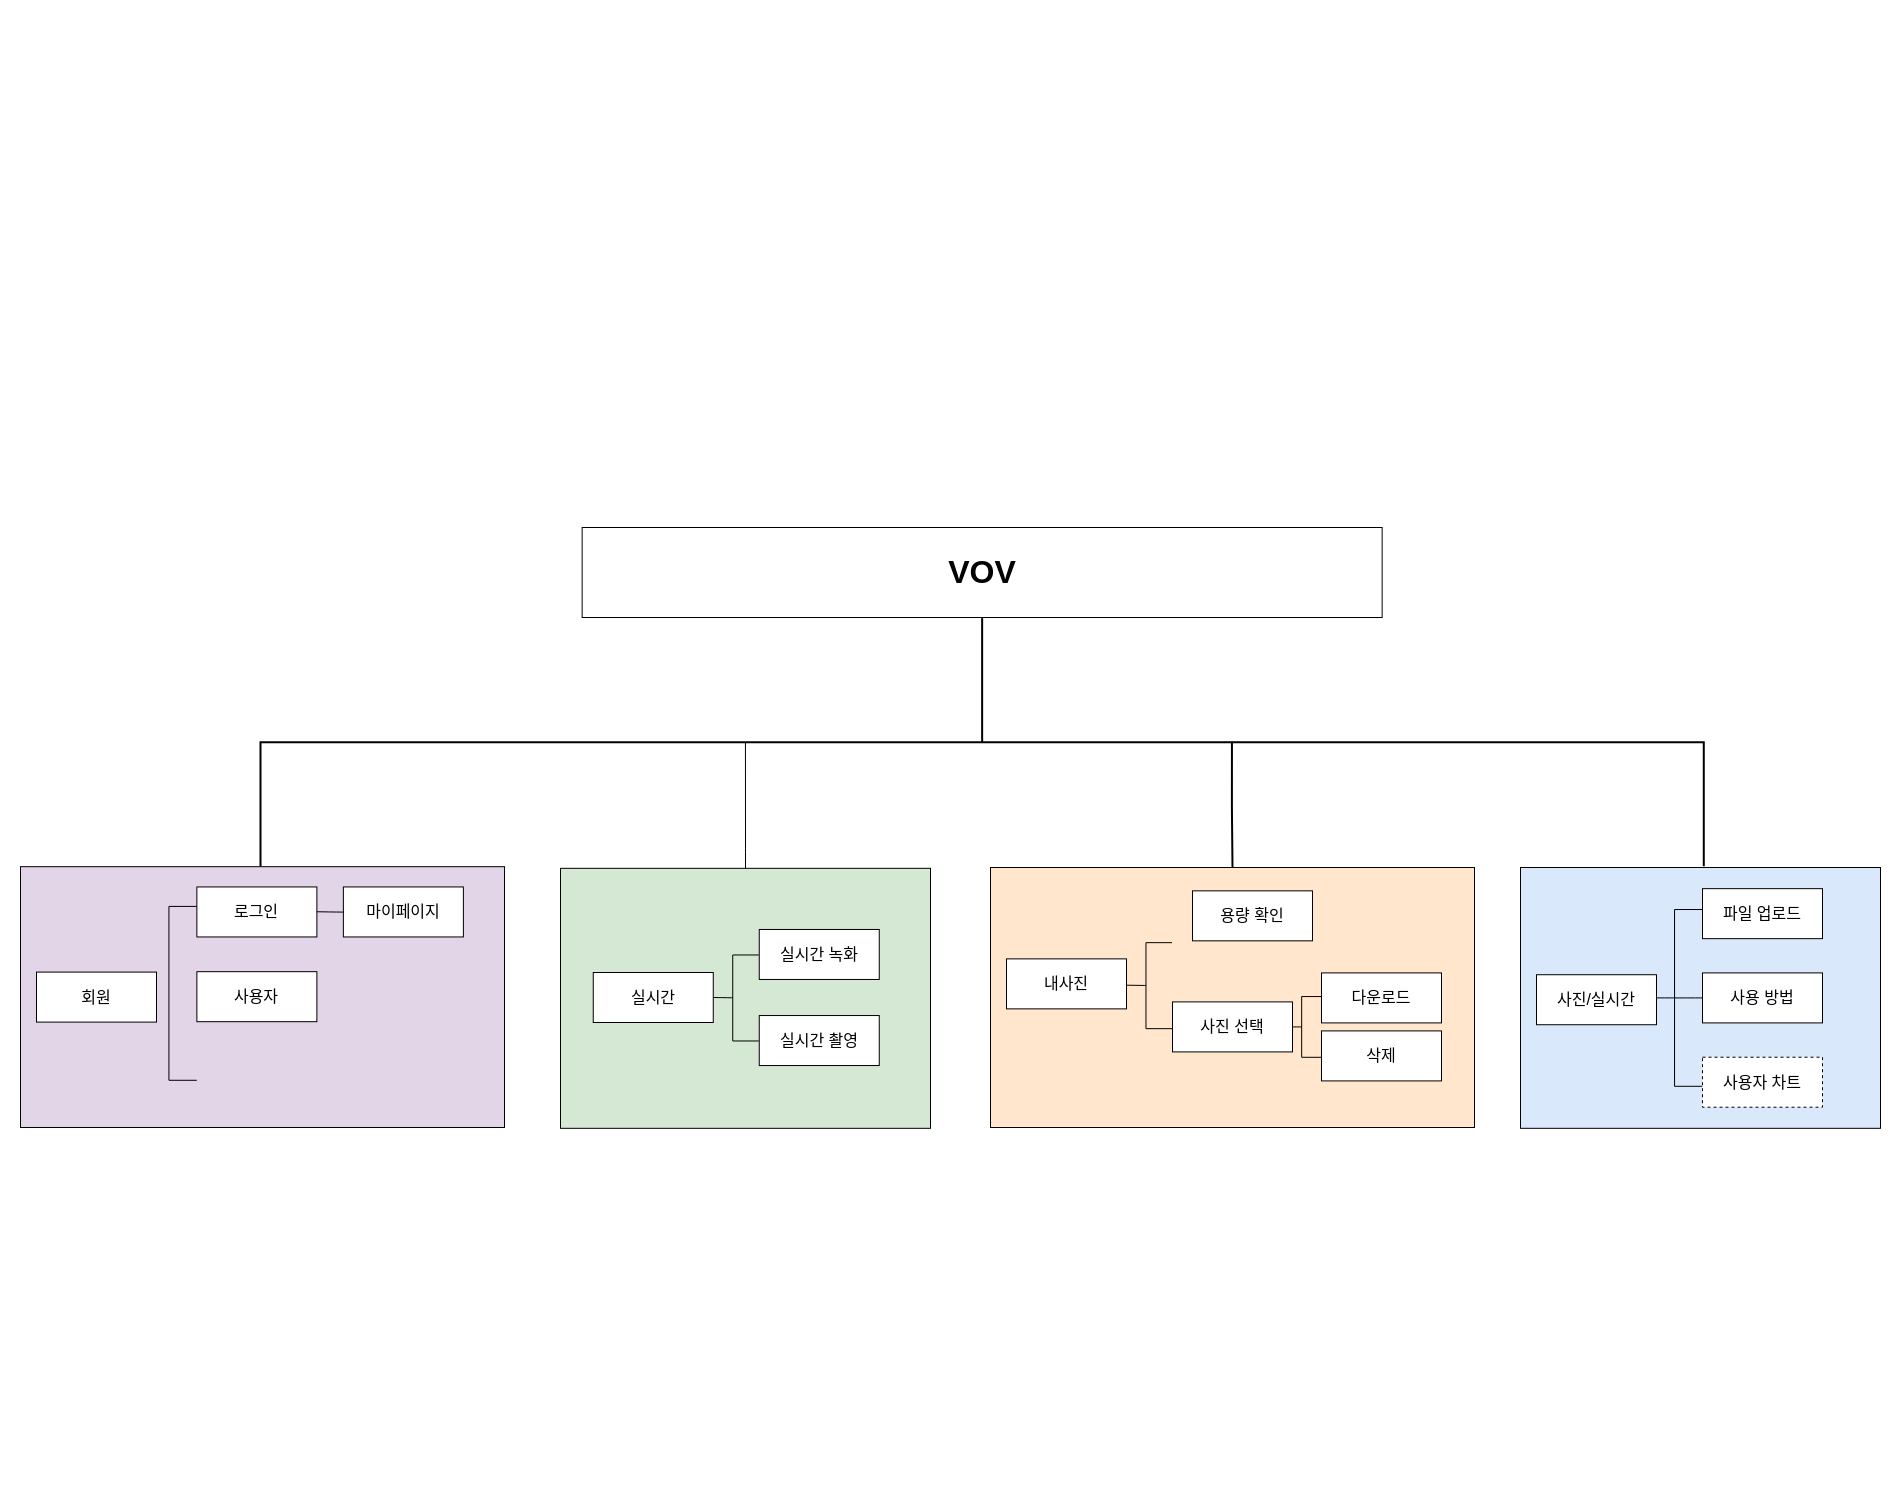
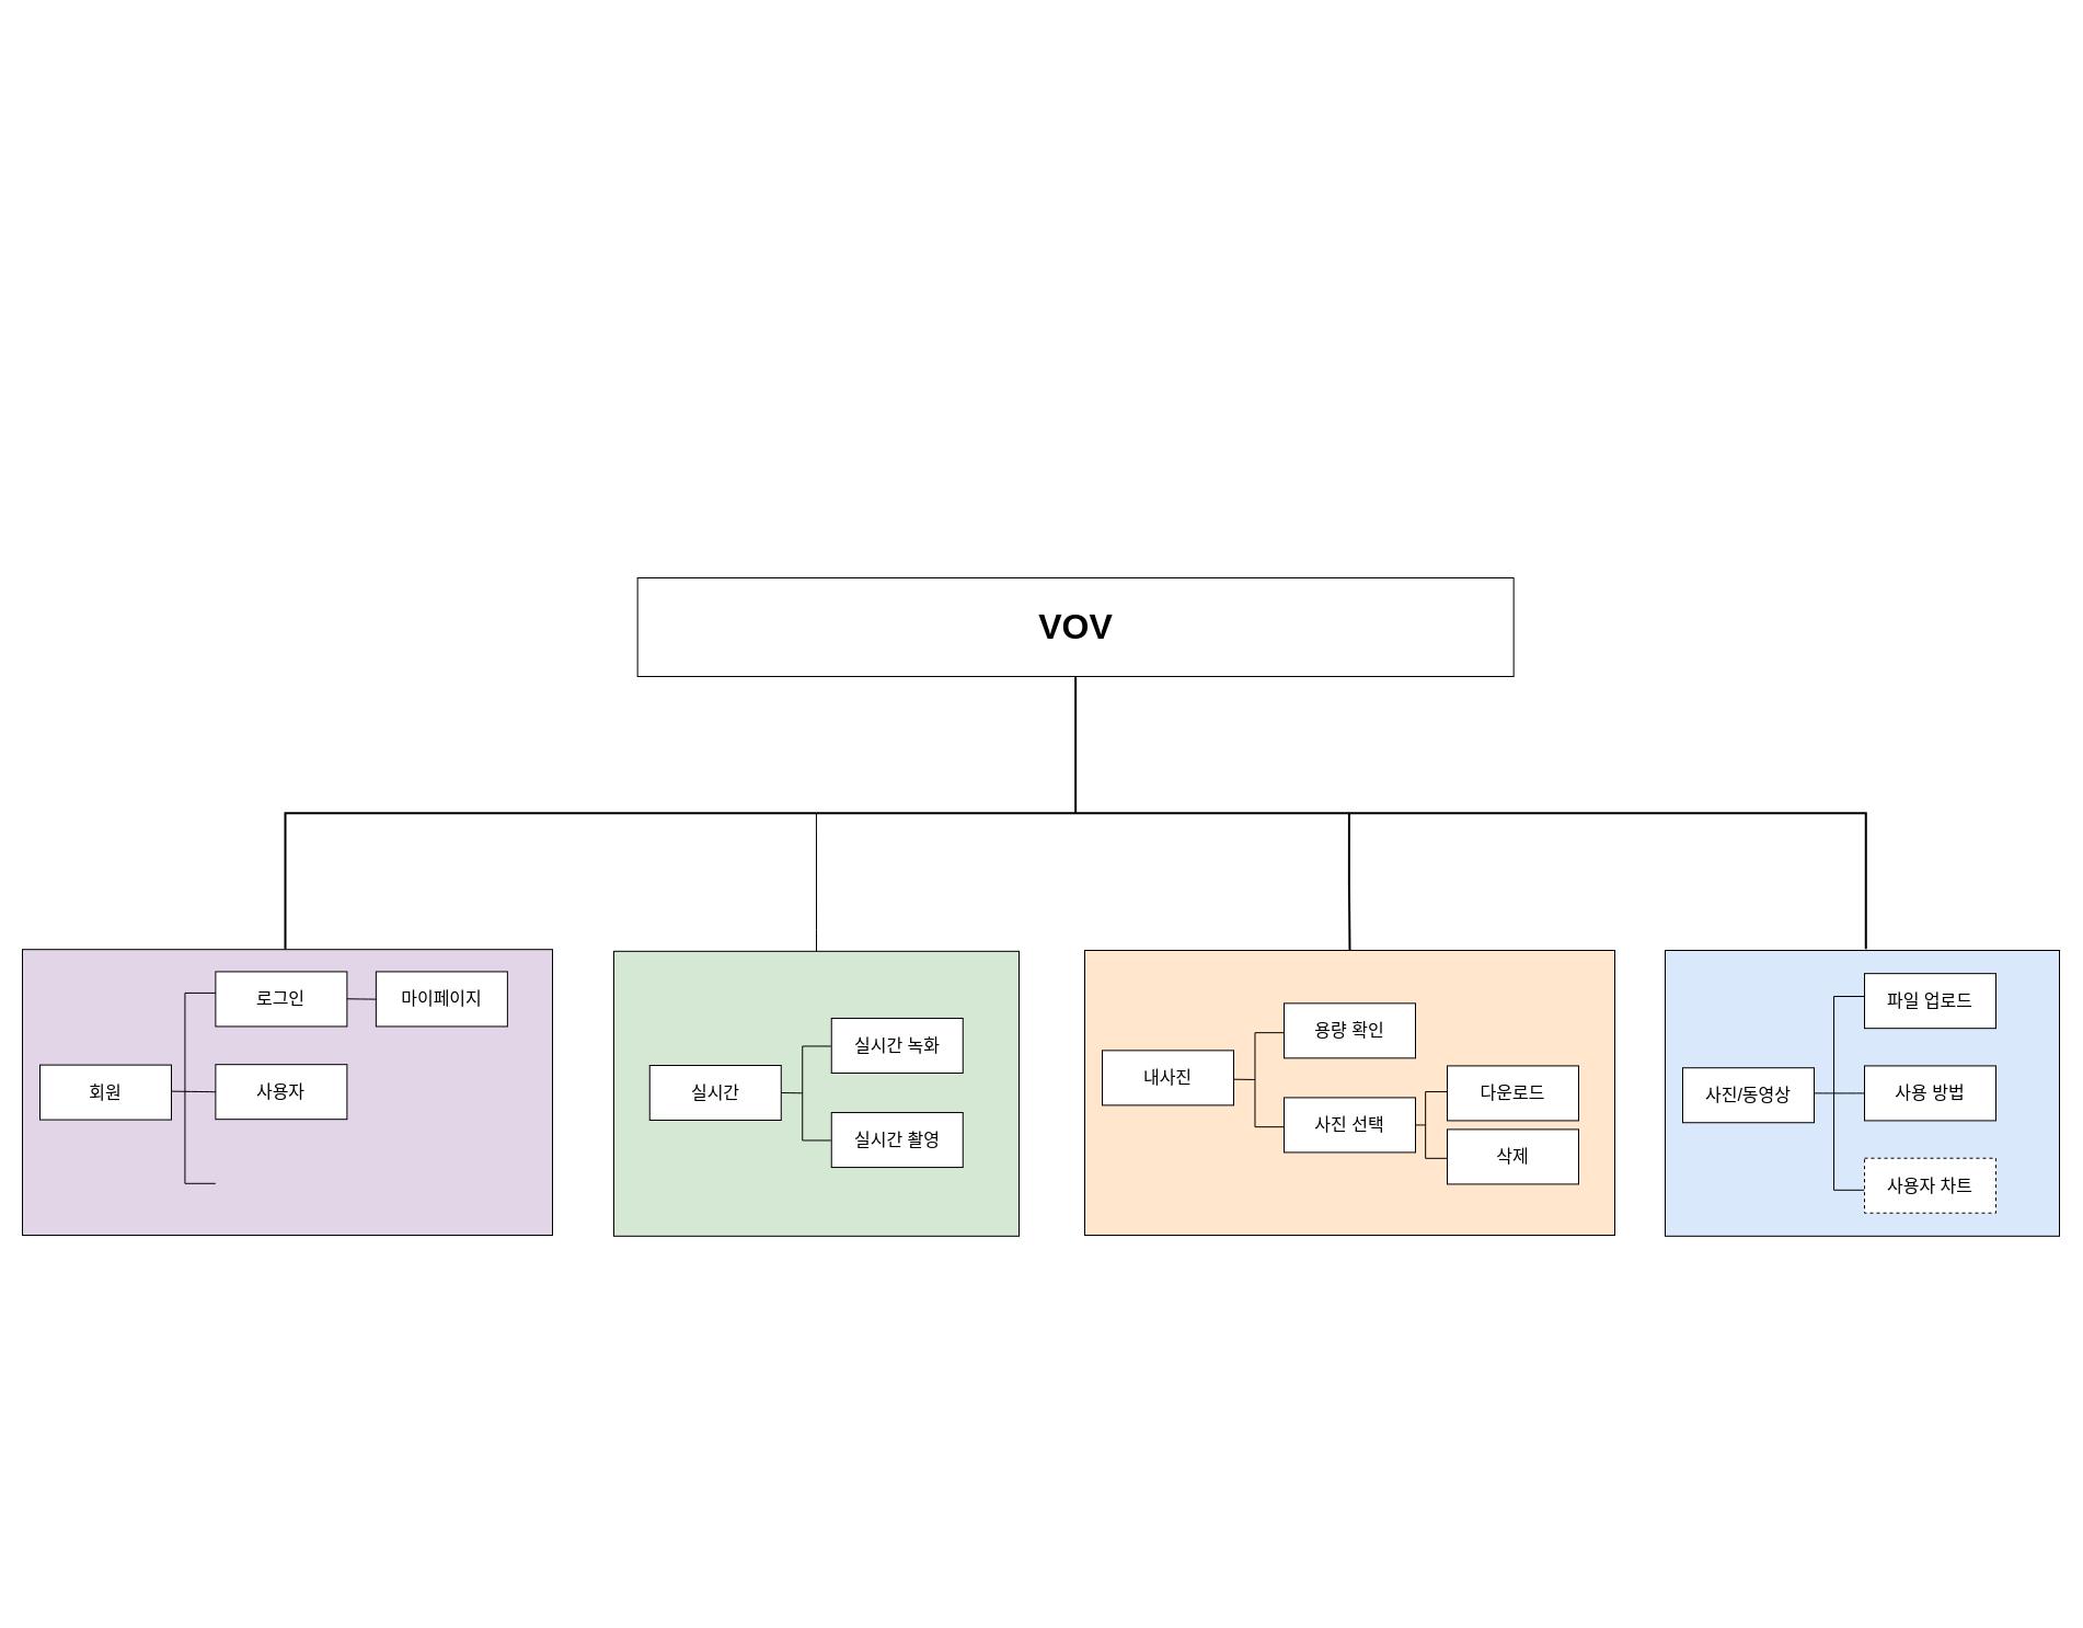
- <mxCell id="11" value="용량 확인" style="rounded=0;whiteSpace=wrap;html=1;fontSize=16;" parent="1" vertex="1"><mxGeometry x="1192" y="890.34" width="120" height="50" as="geometry" /></mxCell>
+ <mxCell id="11" value="용량 확인" style="rounded=0;whiteSpace=wrap;html=1;fontSize=16;" parent="1" vertex="1"><mxGeometry x="1172" y="915.34" width="120" height="50" as="geometry" /></mxCell>
+ <mxCell id="26" style="edgeStyle=none;curved=1;rounded=0;orthogonalLoop=1;jettySize=auto;html=1;exitX=0;exitY=0.5;exitDx=0;exitDy=0;fontSize=12;startSize=8;endSize=8;endArrow=none;endFill=0;entryX=1.002;entryY=0.481;entryDx=0;entryDy=0;entryPerimeter=0;" parent="1" source="22" target="24" edge="1"><mxGeometry relative="1" as="geometry"><mxPoint x="204.5" y="995.87" as="sourcePoint" /><mxPoint x="164" y="995.59" as="targetPoint" /></mxGeometry></mxCell>
- <mxCell id="31" value="사진/실시간" style="rounded=0;whiteSpace=wrap;html=1;fontSize=16;" parent="1" vertex="1"><mxGeometry x="1536" y="974.23" width="120" height="50" as="geometry" /></mxCell>
+ <mxCell id="31" value="사진/동영상" style="rounded=0;whiteSpace=wrap;html=1;fontSize=16;" parent="1" vertex="1"><mxGeometry x="1536" y="974.23" width="120" height="50" as="geometry" /></mxCell>
